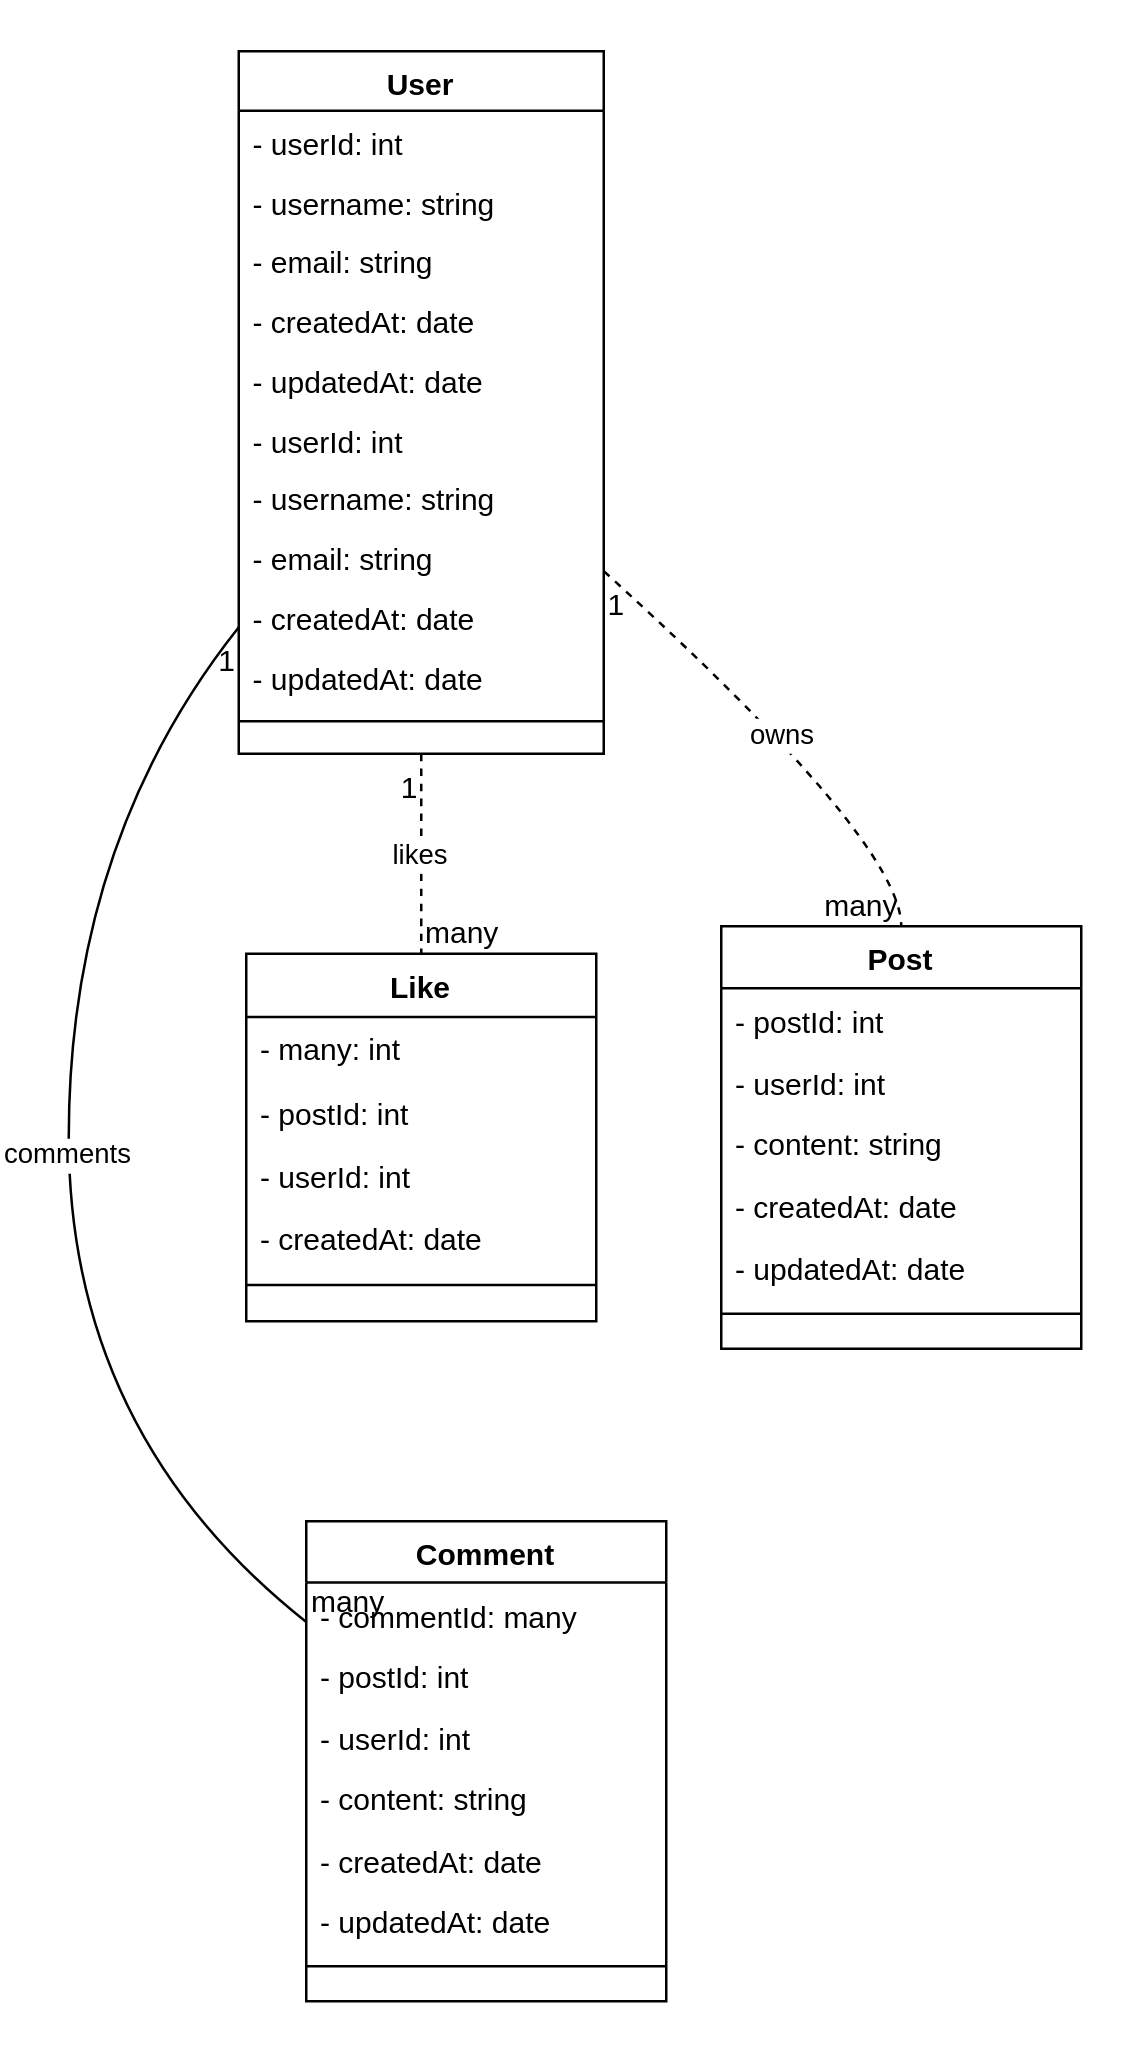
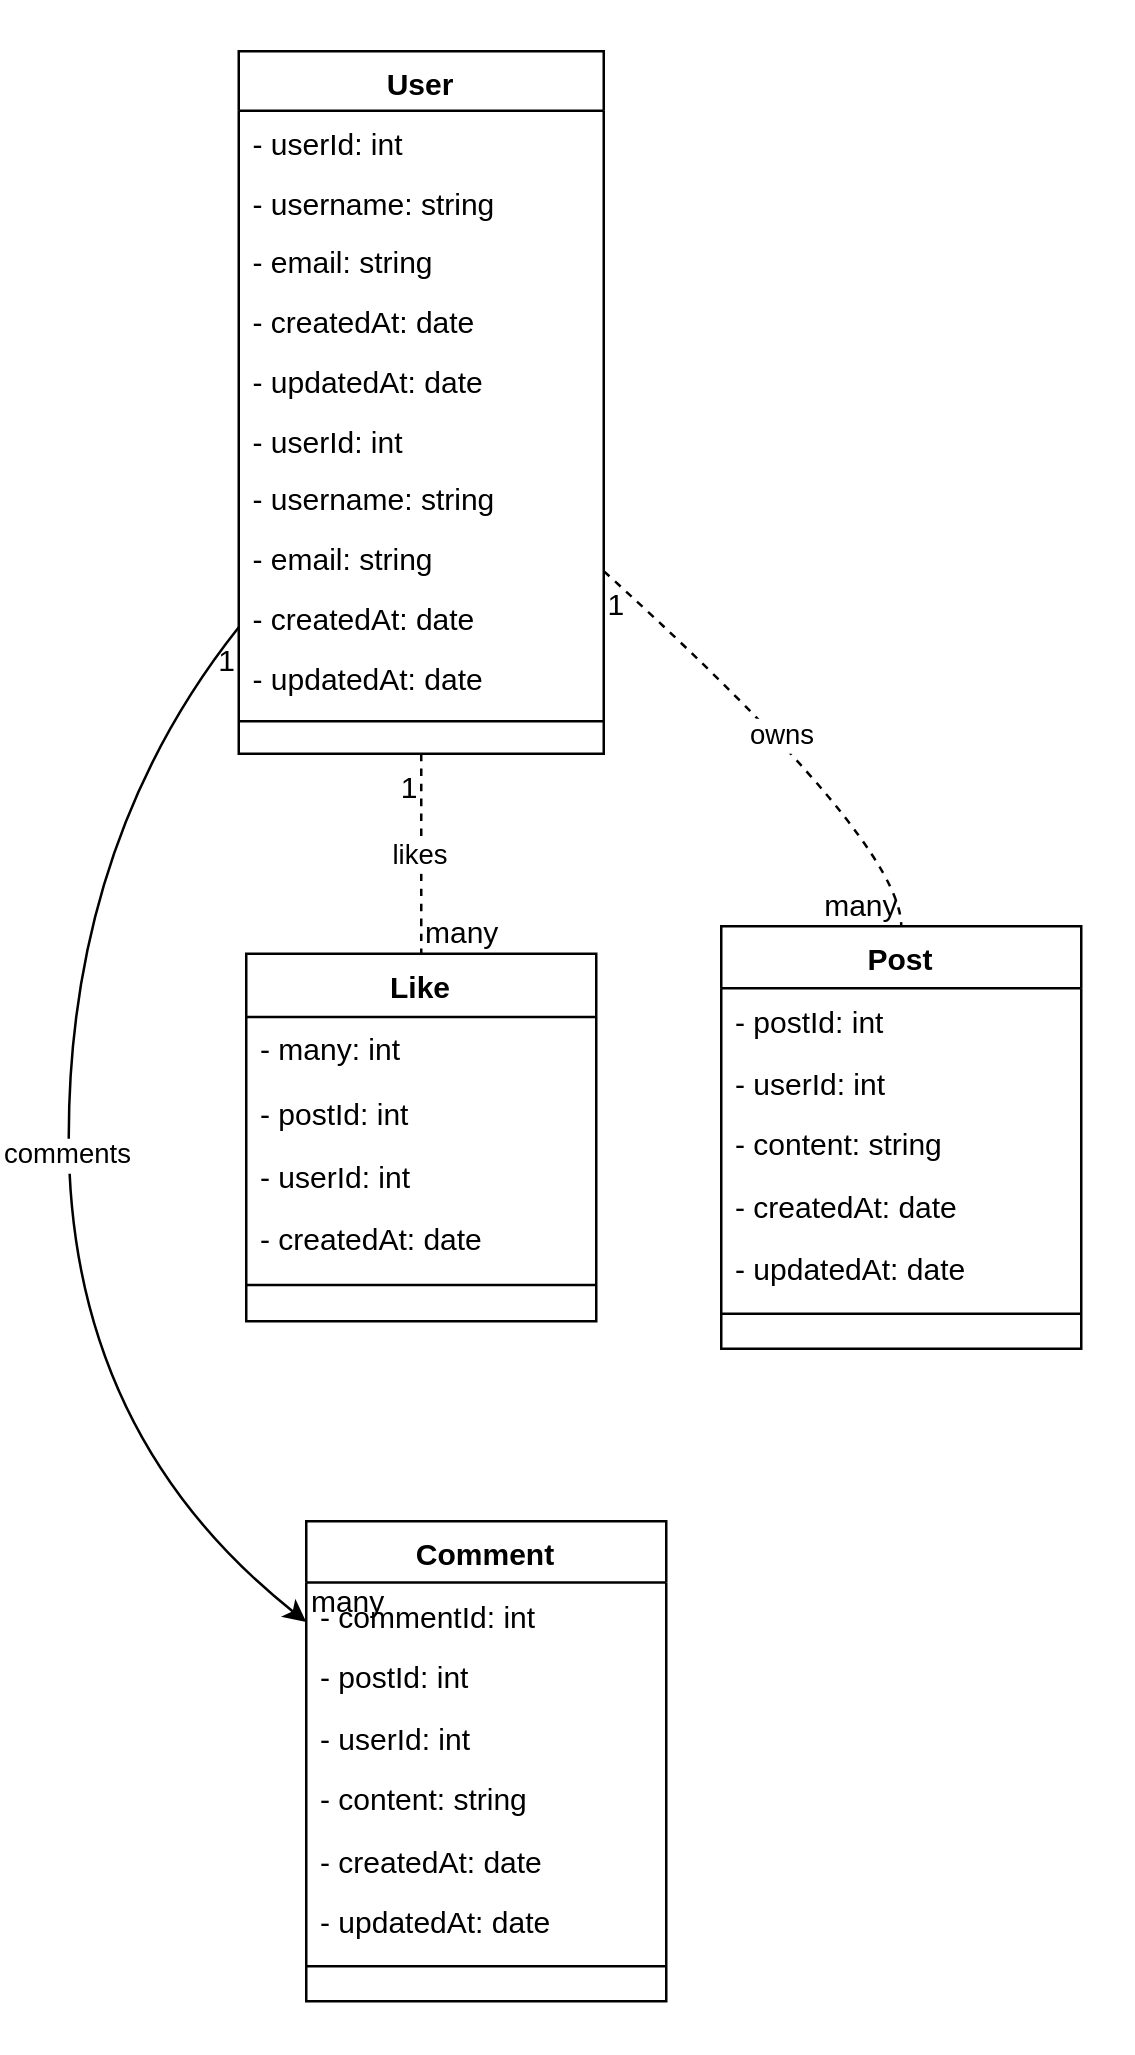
- <mxCell id="38" value="comments" style="curved=1;startArrow=none;endArrow=none;exitX=0;exitY=0.82;entryX=0;entryY=0.21;" edge="1" parent="1" source="2" target="21"><mxGeometry relative="1" as="geometry"><Array as="points"><mxPoint x="20" y="336" /><mxPoint x="20" y="573" /></Array></mxGeometry></mxCell>
+ <mxCell id="38" value="comments" style="curved=1;startArrow=none;endArrow=classic;exitX=0;exitY=0.82;entryX=0;entryY=0.21;" edge="1" parent="1" source="2" target="21"><mxGeometry relative="1" as="geometry"><Array as="points"><mxPoint x="20" y="336" /><mxPoint x="20" y="573" /></Array></mxGeometry></mxCell>
- <mxCell id="22" value="- commentId: many" style="text;strokeColor=none;fillColor=none;align=left;verticalAlign=top;spacingLeft=4;spacingRight=4;overflow=hidden;rotatable=0;points=[[0,0.5],[1,0.5]];portConstraint=eastwest;" vertex="1" parent="21"><mxGeometry y="25" width="144" height="25" as="geometry" /></mxCell>
+ <mxCell id="22" value="- commentId: int" style="text;strokeColor=none;fillColor=none;align=left;verticalAlign=top;spacingLeft=4;spacingRight=4;overflow=hidden;rotatable=0;points=[[0,0.5],[1,0.5]];portConstraint=eastwest;" vertex="1" parent="21"><mxGeometry y="25" width="144" height="25" as="geometry" /></mxCell>
